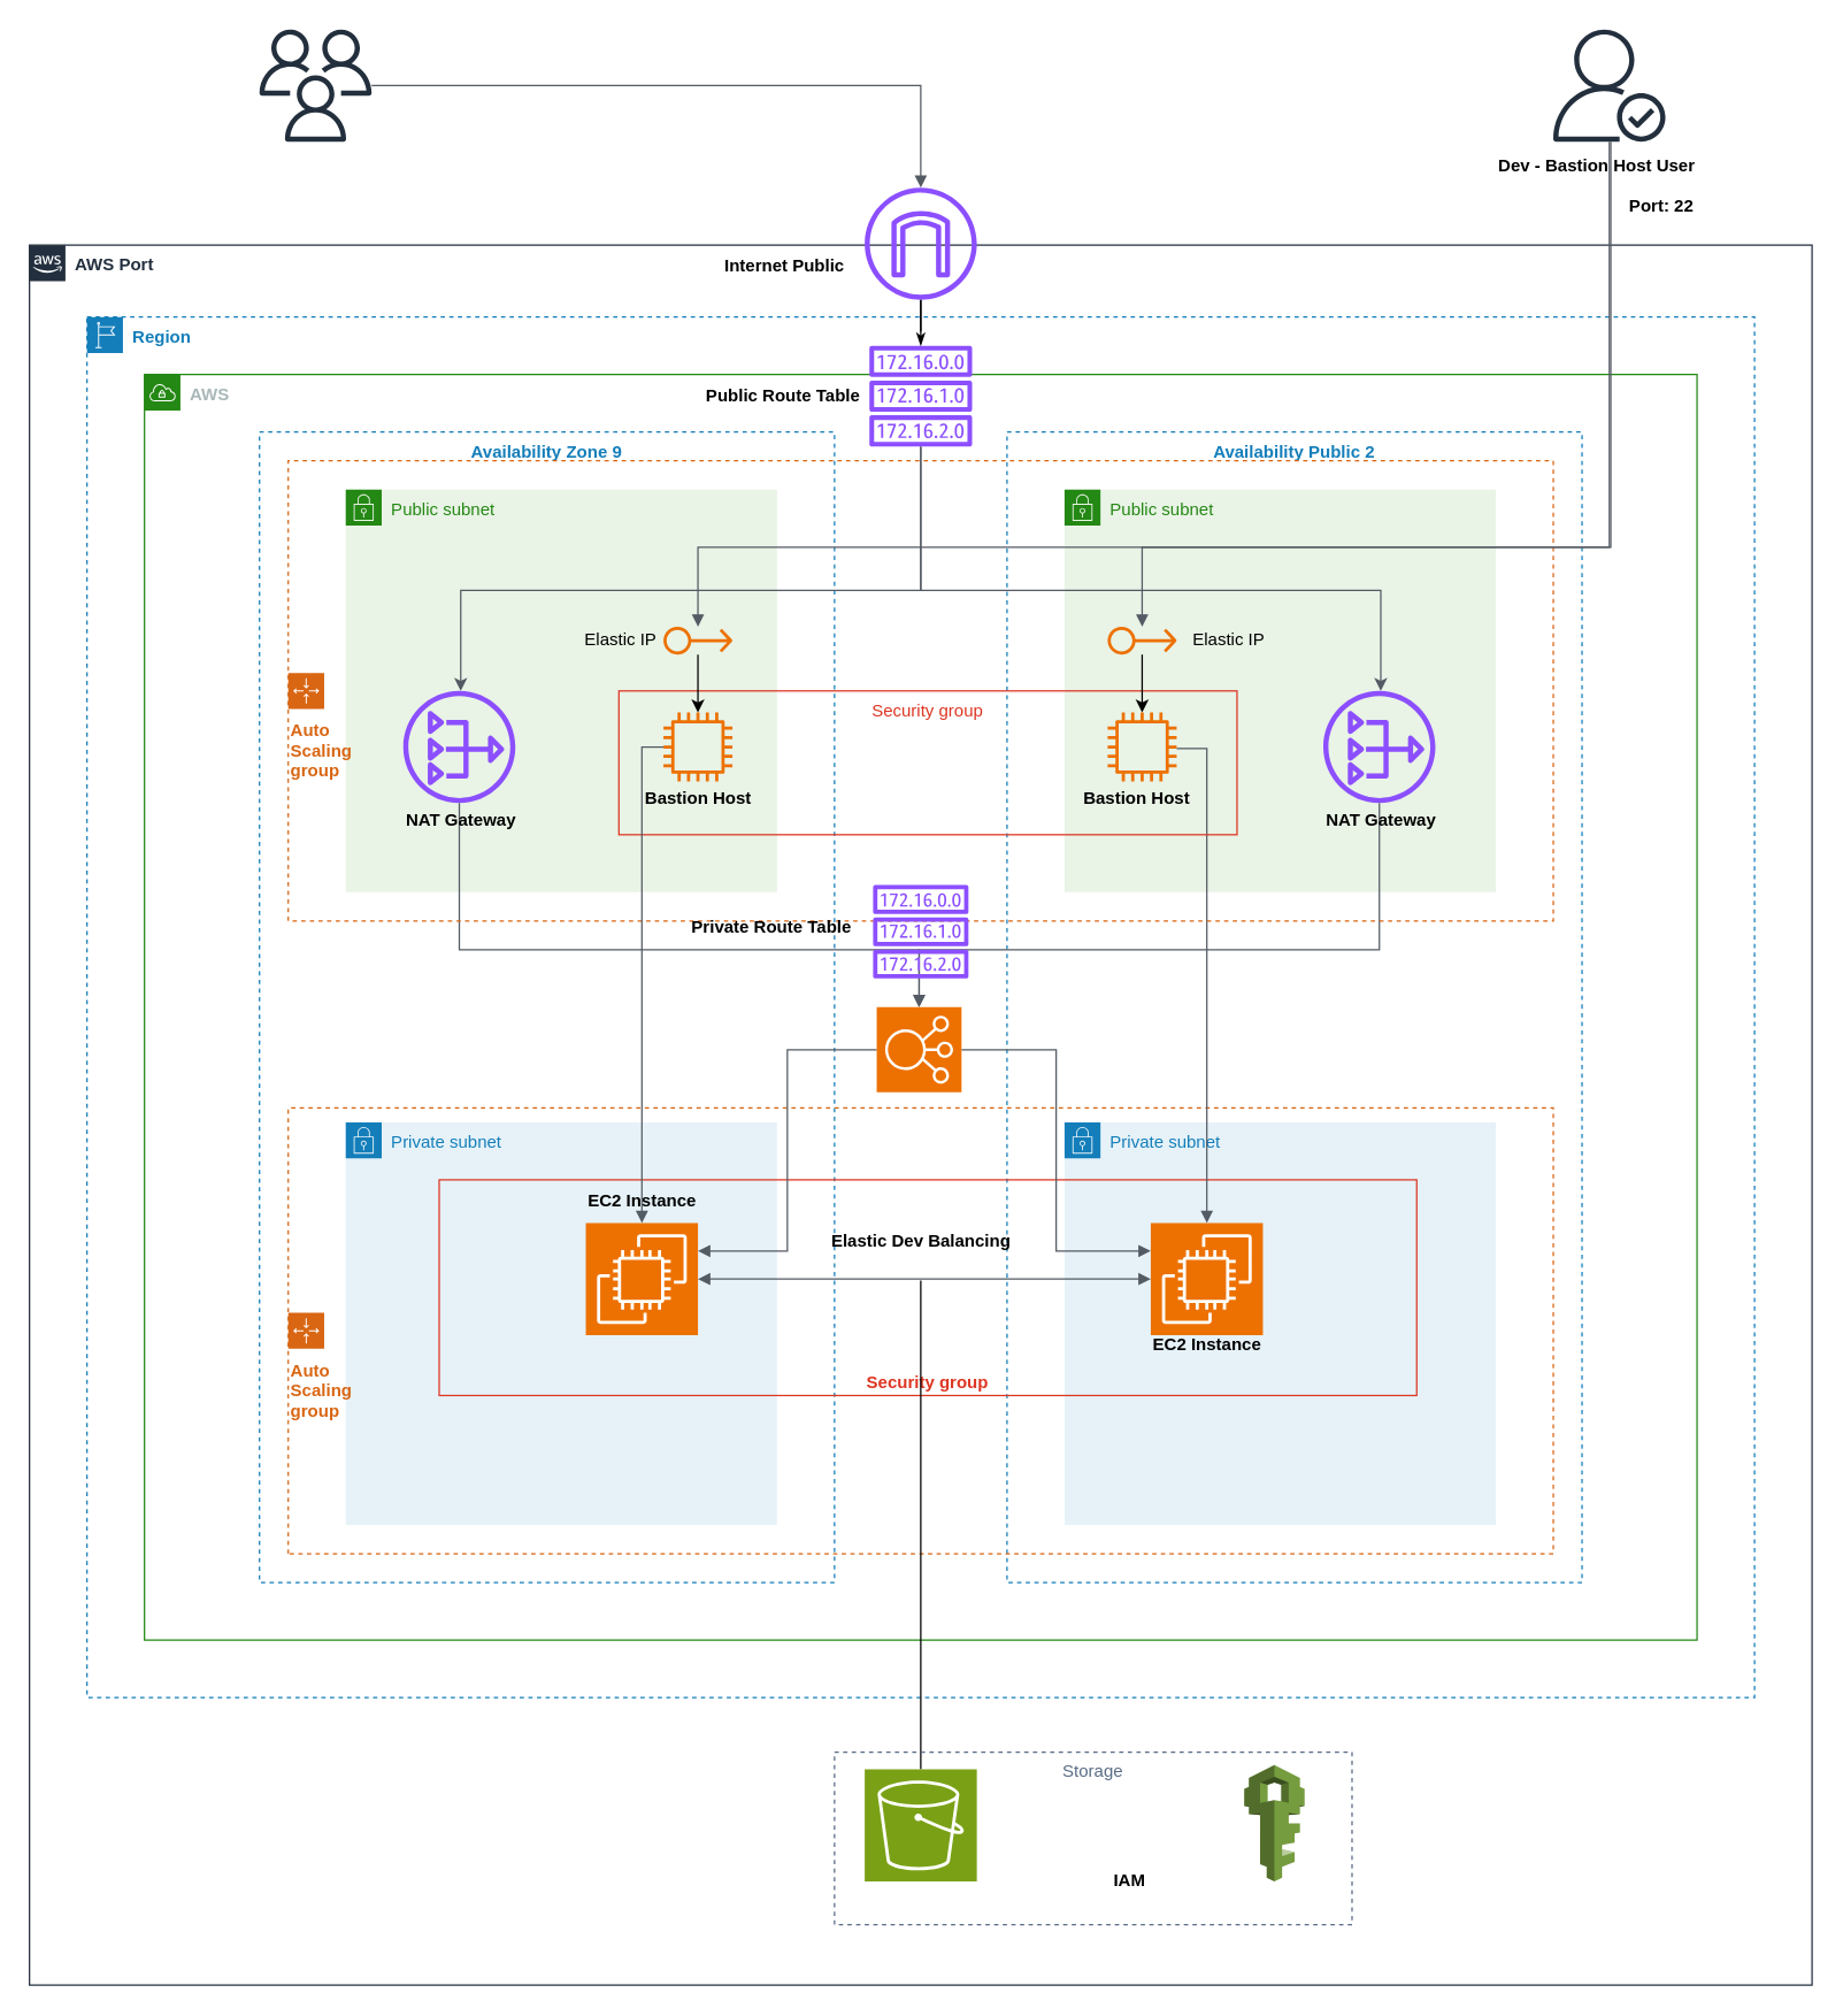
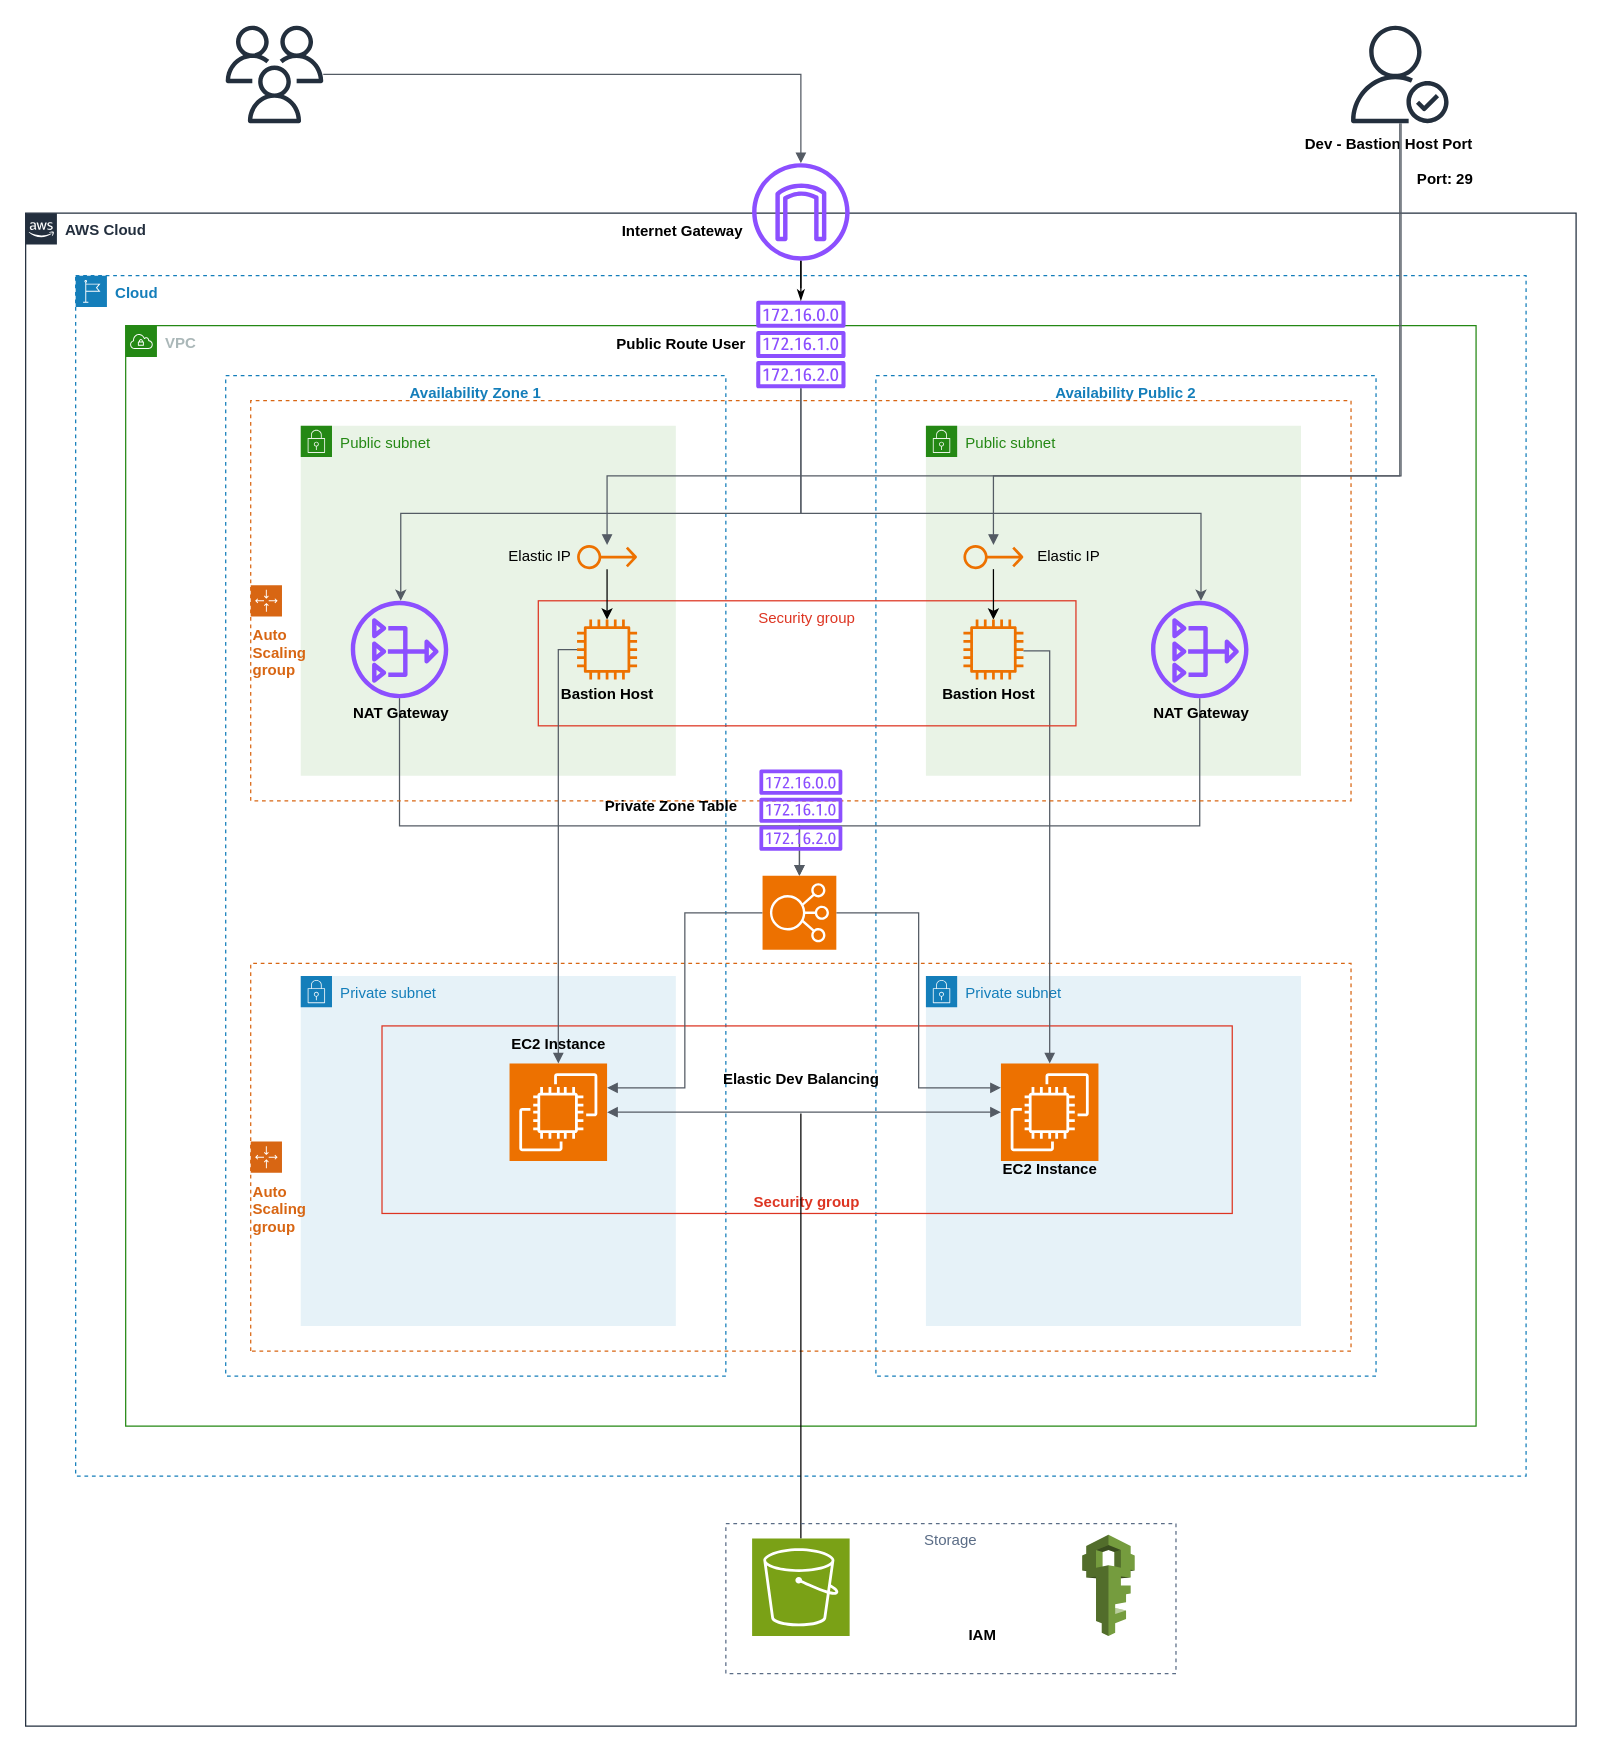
- <mxCell id="60" value="Dev - Bastion Host User" style="text;html=1;align=center;verticalAlign=middle;resizable=0;points=[];autosize=1;strokeColor=none;fillColor=none;fontStyle=1" vertex="1" parent="1"><mxGeometry x="1030" y="100" width="160" height="30" as="geometry" /></mxCell>
+ <mxCell id="60" value="Dev - Bastion Host Port" style="text;html=1;align=center;verticalAlign=middle;resizable=0;points=[];autosize=1;strokeColor=none;fillColor=none;fontStyle=1" vertex="1" parent="1"><mxGeometry x="1030" y="100" width="160" height="30" as="geometry" /></mxCell>
- <mxCell id="63" value="&lt;b&gt;Port: 22&lt;/b&gt;" style="text;html=1;align=center;verticalAlign=middle;resizable=0;points=[];autosize=1;strokeColor=none;fillColor=none;" vertex="1" parent="1"><mxGeometry x="1120" y="128" width="70" height="30" as="geometry" /></mxCell>
+ <mxCell id="63" value="&lt;b&gt;Port: 29&lt;/b&gt;" style="text;html=1;align=center;verticalAlign=middle;resizable=0;points=[];autosize=1;strokeColor=none;fillColor=none;" vertex="1" parent="1"><mxGeometry x="1120" y="128" width="70" height="30" as="geometry" /></mxCell>
- <mxCell id="2" value="&lt;b&gt;AWS Port&lt;/b&gt;" style="points=[[0,0],[0.25,0],[0.5,0],[0.75,0],[1,0],[1,0.25],[1,0.5],[1,0.75],[1,1],[0.75,1],[0.5,1],[0.25,1],[0,1],[0,0.75],[0,0.5],[0,0.25]];outlineConnect=0;gradientColor=none;html=1;whiteSpace=wrap;fontSize=12;fontStyle=0;container=1;pointerEvents=0;collapsible=0;recursiveResize=0;shape=mxgraph.aws4.group;grIcon=mxgraph.aws4.group_aws_cloud_alt;strokeColor=#232F3E;fillColor=none;verticalAlign=top;align=left;spacingLeft=30;fontColor=#232F3E;dashed=0;" vertex="1" parent="1"><mxGeometry x="20" y="170" width="1240" height="1210" as="geometry" /></mxCell>
+ <mxCell id="2" value="&lt;b&gt;AWS Cloud&lt;/b&gt;" style="points=[[0,0],[0.25,0],[0.5,0],[0.75,0],[1,0],[1,0.25],[1,0.5],[1,0.75],[1,1],[0.75,1],[0.5,1],[0.25,1],[0,1],[0,0.75],[0,0.5],[0,0.25]];outlineConnect=0;gradientColor=none;html=1;whiteSpace=wrap;fontSize=12;fontStyle=0;container=1;pointerEvents=0;collapsible=0;recursiveResize=0;shape=mxgraph.aws4.group;grIcon=mxgraph.aws4.group_aws_cloud_alt;strokeColor=#232F3E;fillColor=none;verticalAlign=top;align=left;spacingLeft=30;fontColor=#232F3E;dashed=0;" vertex="1" parent="1"><mxGeometry x="20" y="170" width="1240" height="1210" as="geometry" /></mxCell>
- <mxCell id="49" value="Internet Public" style="text;html=1;align=center;verticalAlign=middle;resizable=0;points=[];autosize=1;strokeColor=none;fillColor=none;fontStyle=1" vertex="1" parent="2"><mxGeometry x="465" width="120" height="30" as="geometry" /></mxCell>
+ <mxCell id="49" value="Internet Gateway" style="text;html=1;align=center;verticalAlign=middle;resizable=0;points=[];autosize=1;strokeColor=none;fillColor=none;fontStyle=1" vertex="1" parent="2"><mxGeometry x="465" width="120" height="30" as="geometry" /></mxCell>
- <mxCell id="4" value="&lt;b&gt;Region&lt;/b&gt;" style="points=[[0,0],[0.25,0],[0.5,0],[0.75,0],[1,0],[1,0.25],[1,0.5],[1,0.75],[1,1],[0.75,1],[0.5,1],[0.25,1],[0,1],[0,0.75],[0,0.5],[0,0.25]];outlineConnect=0;gradientColor=none;html=1;whiteSpace=wrap;fontSize=12;fontStyle=0;container=1;pointerEvents=0;collapsible=0;recursiveResize=0;shape=mxgraph.aws4.group;grIcon=mxgraph.aws4.group_region;strokeColor=#147EBA;fillColor=none;verticalAlign=top;align=left;spacingLeft=30;fontColor=#147EBA;dashed=1;" vertex="1" parent="2"><mxGeometry x="40" y="50" width="1160" height="960" as="geometry" /></mxCell>
+ <mxCell id="4" value="&lt;b&gt;Cloud&lt;/b&gt;" style="points=[[0,0],[0.25,0],[0.5,0],[0.75,0],[1,0],[1,0.25],[1,0.5],[1,0.75],[1,1],[0.75,1],[0.5,1],[0.25,1],[0,1],[0,0.75],[0,0.5],[0,0.25]];outlineConnect=0;gradientColor=none;html=1;whiteSpace=wrap;fontSize=12;fontStyle=0;container=1;pointerEvents=0;collapsible=0;recursiveResize=0;shape=mxgraph.aws4.group;grIcon=mxgraph.aws4.group_region;strokeColor=#147EBA;fillColor=none;verticalAlign=top;align=left;spacingLeft=30;fontColor=#147EBA;dashed=1;" vertex="1" parent="2"><mxGeometry x="40" y="50" width="1160" height="960" as="geometry" /></mxCell>
- <mxCell id="3" value="&lt;b&gt;AWS&lt;/b&gt;" style="points=[[0,0],[0.25,0],[0.5,0],[0.75,0],[1,0],[1,0.25],[1,0.5],[1,0.75],[1,1],[0.75,1],[0.5,1],[0.25,1],[0,1],[0,0.75],[0,0.5],[0,0.25]];outlineConnect=0;gradientColor=none;html=1;whiteSpace=wrap;fontSize=12;fontStyle=0;container=1;pointerEvents=0;collapsible=0;recursiveResize=0;shape=mxgraph.aws4.group;grIcon=mxgraph.aws4.group_vpc;strokeColor=#248814;fillColor=none;verticalAlign=top;align=left;spacingLeft=30;fontColor=#AAB7B8;dashed=0;" vertex="1" parent="2"><mxGeometry x="80" y="90" width="1080" height="880" as="geometry" /></mxCell>
+ <mxCell id="3" value="&lt;b&gt;VPC&lt;/b&gt;" style="points=[[0,0],[0.25,0],[0.5,0],[0.75,0],[1,0],[1,0.25],[1,0.5],[1,0.75],[1,1],[0.75,1],[0.5,1],[0.25,1],[0,1],[0,0.75],[0,0.5],[0,0.25]];outlineConnect=0;gradientColor=none;html=1;whiteSpace=wrap;fontSize=12;fontStyle=0;container=1;pointerEvents=0;collapsible=0;recursiveResize=0;shape=mxgraph.aws4.group;grIcon=mxgraph.aws4.group_vpc;strokeColor=#248814;fillColor=none;verticalAlign=top;align=left;spacingLeft=30;fontColor=#AAB7B8;dashed=0;" vertex="1" parent="2"><mxGeometry x="80" y="90" width="1080" height="880" as="geometry" /></mxCell>
- <mxCell id="27" value="Public Route Table" style="text;html=1;align=center;verticalAlign=middle;resizable=0;points=[];autosize=1;strokeColor=none;fillColor=none;fontStyle=1" vertex="1" parent="4"><mxGeometry x="419.35" y="40" width="130" height="30" as="geometry" /></mxCell>
+ <mxCell id="27" value="Public Route User" style="text;html=1;align=center;verticalAlign=middle;resizable=0;points=[];autosize=1;strokeColor=none;fillColor=none;fontStyle=1" vertex="1" parent="4"><mxGeometry x="419.35" y="40" width="130" height="30" as="geometry" /></mxCell>
- <mxCell id="5" value="&lt;b&gt;Availability Zone 9&lt;/b&gt;" style="fillColor=none;strokeColor=#147EBA;dashed=1;verticalAlign=top;fontStyle=0;fontColor=#147EBA;whiteSpace=wrap;html=1;" vertex="1" parent="4"><mxGeometry x="120" y="80" width="400" height="800" as="geometry" /></mxCell>
+ <mxCell id="5" value="&lt;b&gt;Availability Zone 1&lt;/b&gt;" style="fillColor=none;strokeColor=#147EBA;dashed=1;verticalAlign=top;fontStyle=0;fontColor=#147EBA;whiteSpace=wrap;html=1;" vertex="1" parent="4"><mxGeometry x="120" y="80" width="400" height="800" as="geometry" /></mxCell>
- <mxCell id="41" value="Private Route Table" style="text;html=1;align=center;verticalAlign=middle;resizable=0;points=[];autosize=1;strokeColor=none;fillColor=none;fontStyle=1" vertex="1" parent="4"><mxGeometry x="411.0" y="410" width="130" height="30" as="geometry" /></mxCell>
+ <mxCell id="41" value="Private Zone Table" style="text;html=1;align=center;verticalAlign=middle;resizable=0;points=[];autosize=1;strokeColor=none;fillColor=none;fontStyle=1" vertex="1" parent="4"><mxGeometry x="411.0" y="410" width="130" height="30" as="geometry" /></mxCell>
